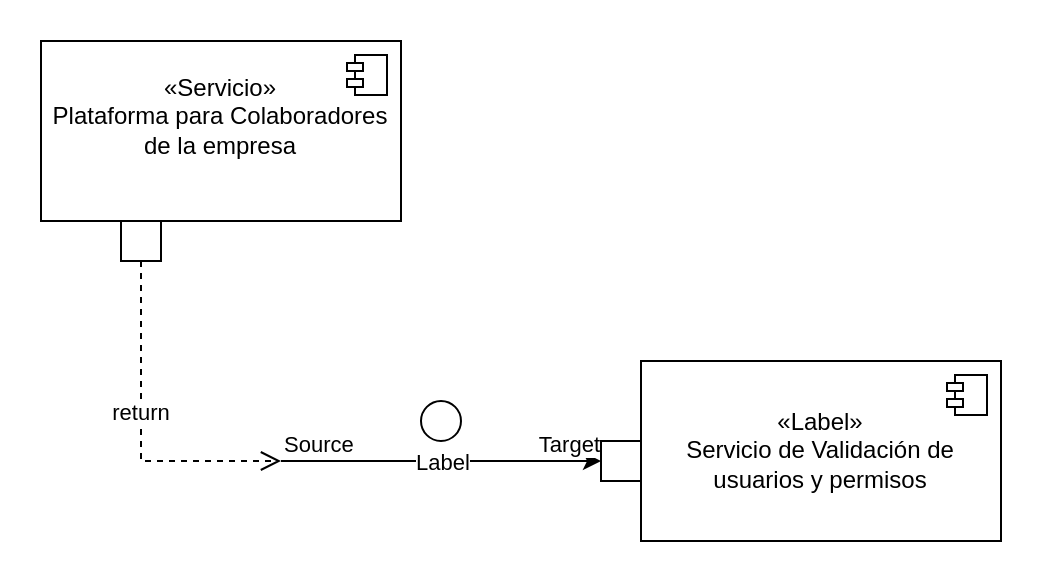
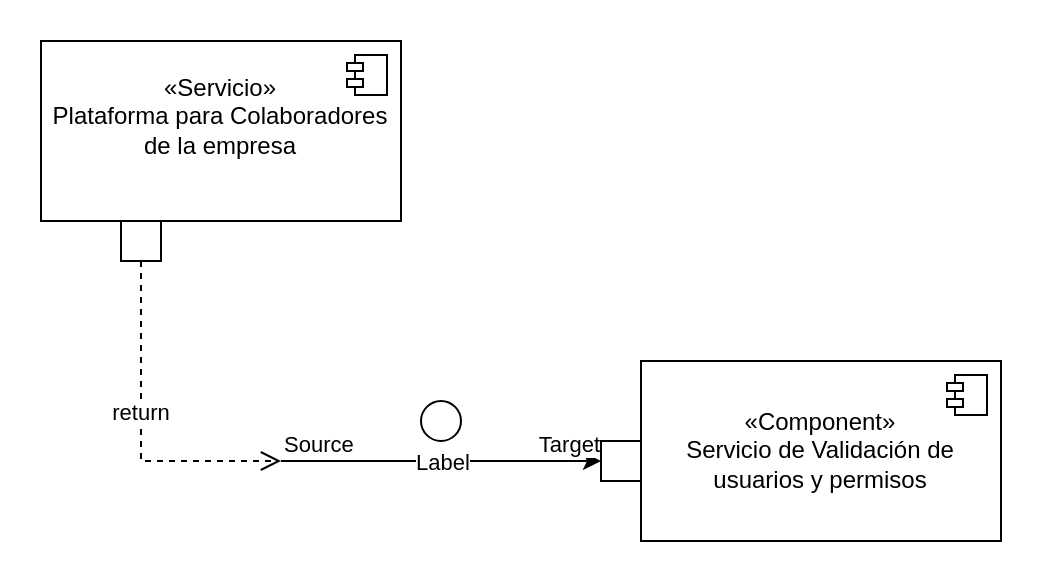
- <mxCell id="11" value="«Label»&lt;br&gt;&lt;div&gt;Servicio de Validación de usuarios y permisos&lt;/div&gt;" style="html=1;dropTarget=0;whiteSpace=wrap;" vertex="1" parent="1"><mxGeometry x="320" y="180" width="180" height="90" as="geometry" /></mxCell>
+ <mxCell id="11" value="«Component»&lt;br&gt;&lt;div&gt;Servicio de Validación de usuarios y permisos&lt;/div&gt;" style="html=1;dropTarget=0;whiteSpace=wrap;" vertex="1" parent="1"><mxGeometry x="320" y="180" width="180" height="90" as="geometry" /></mxCell>
